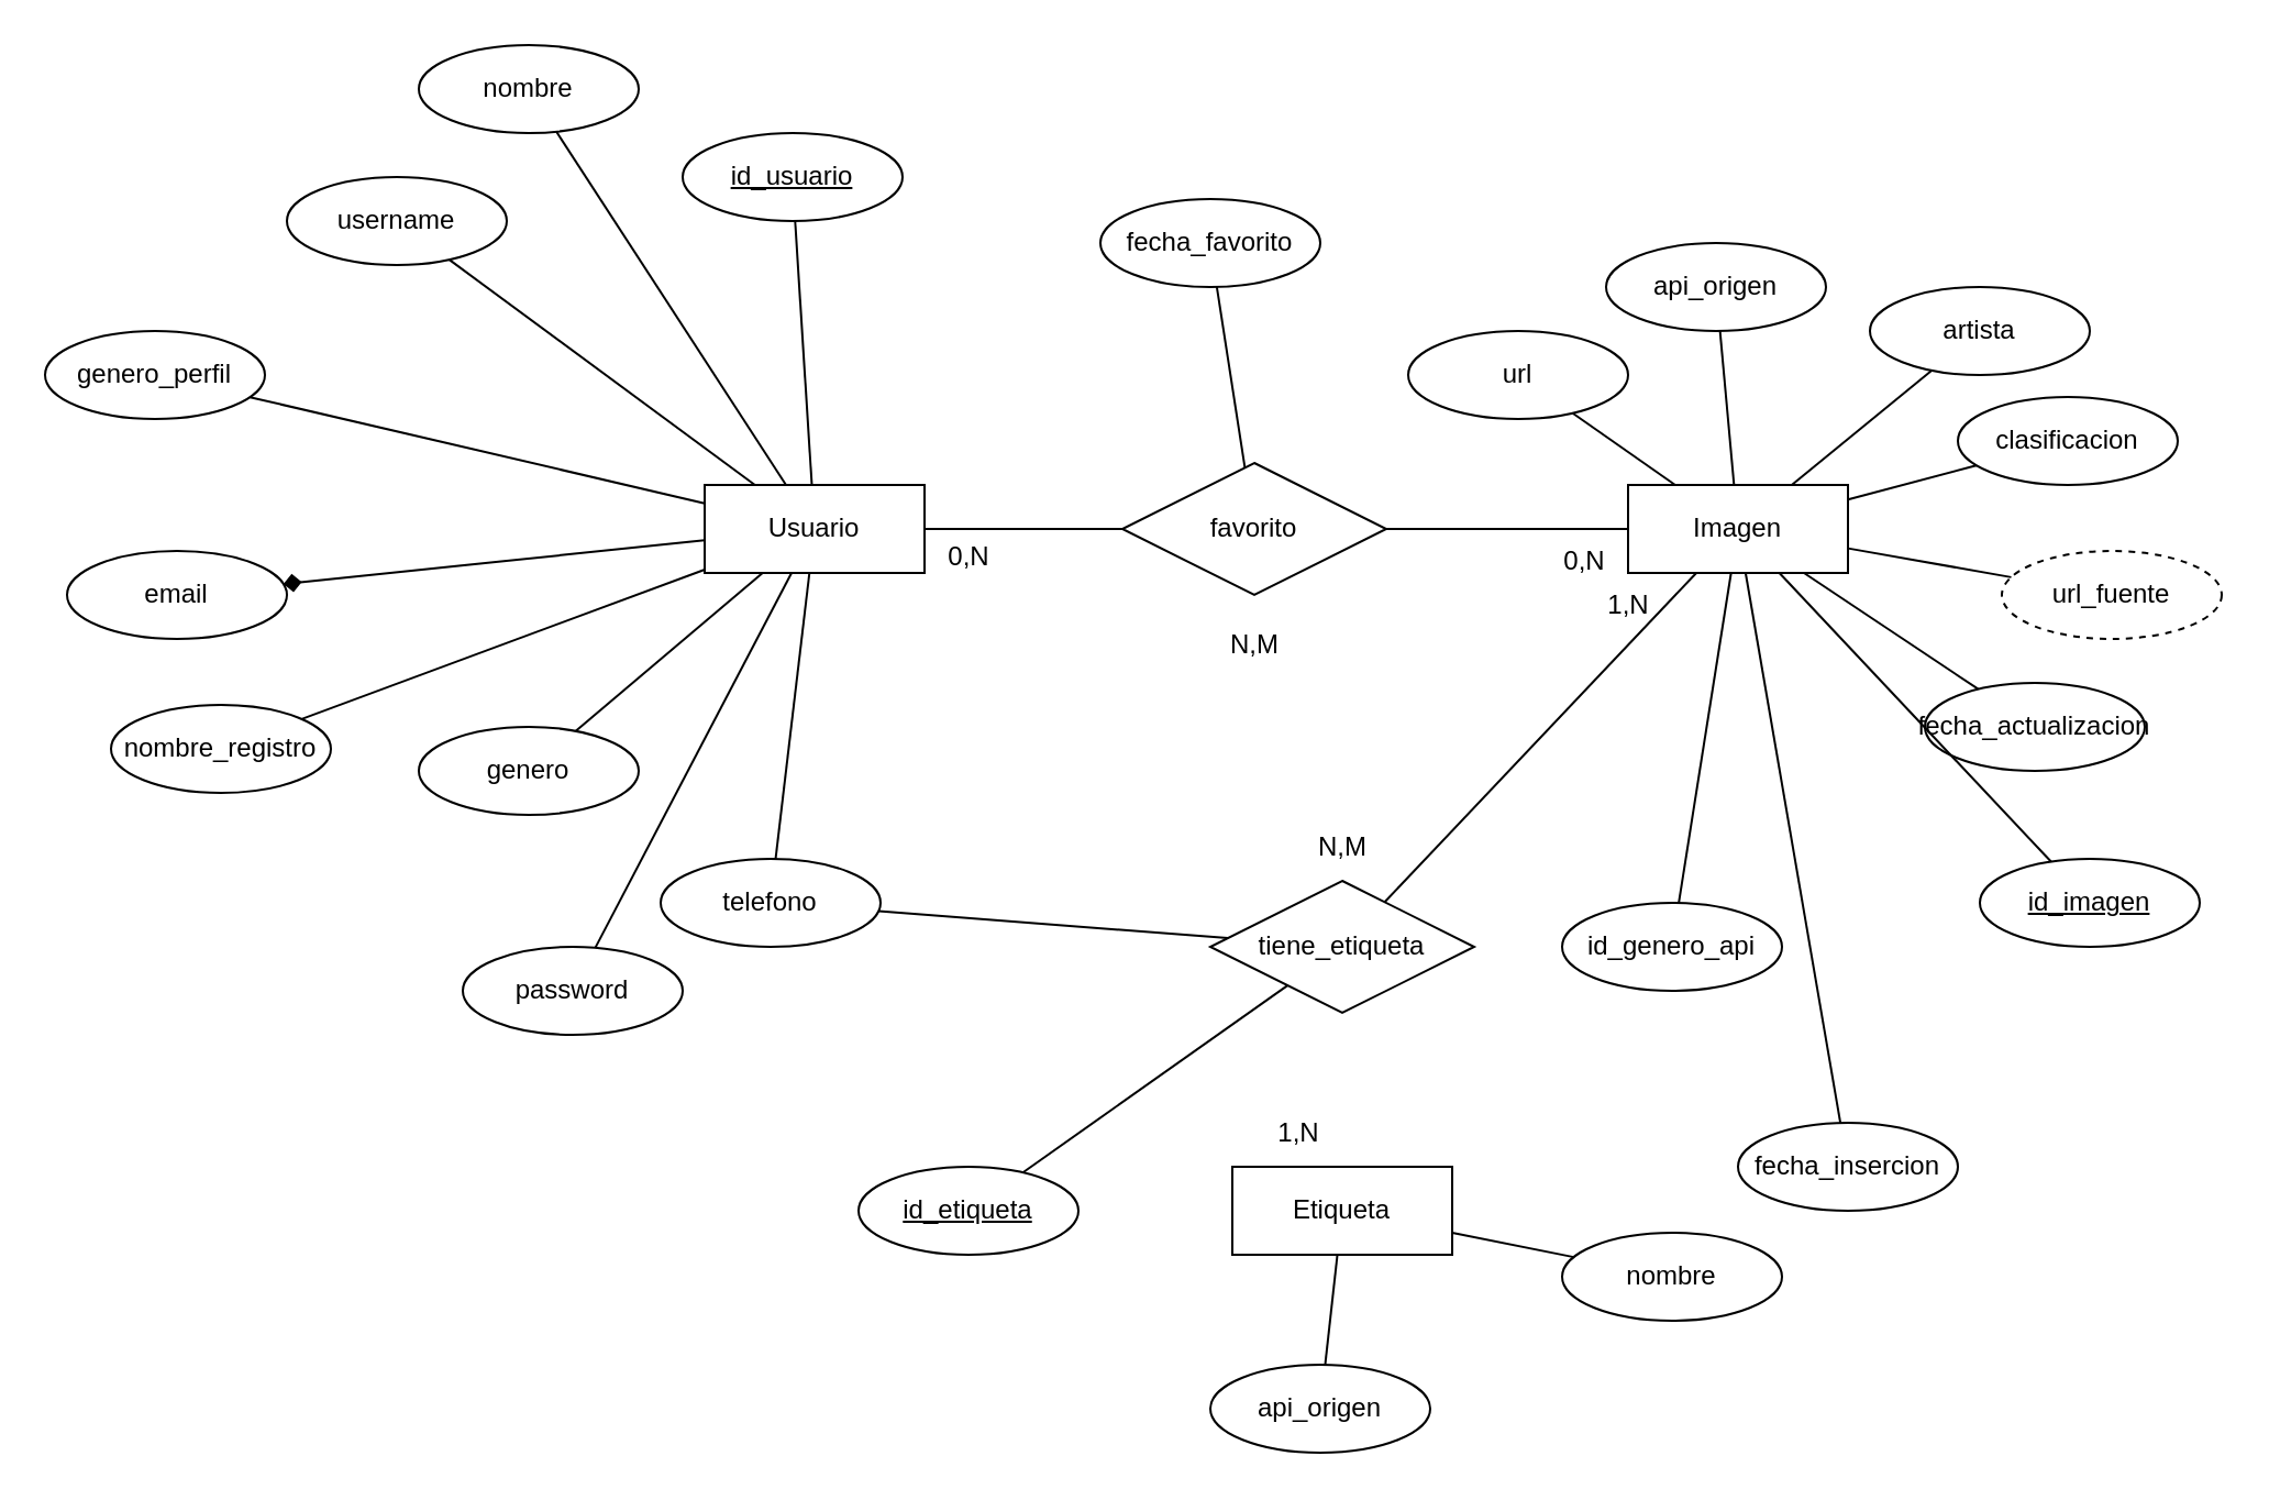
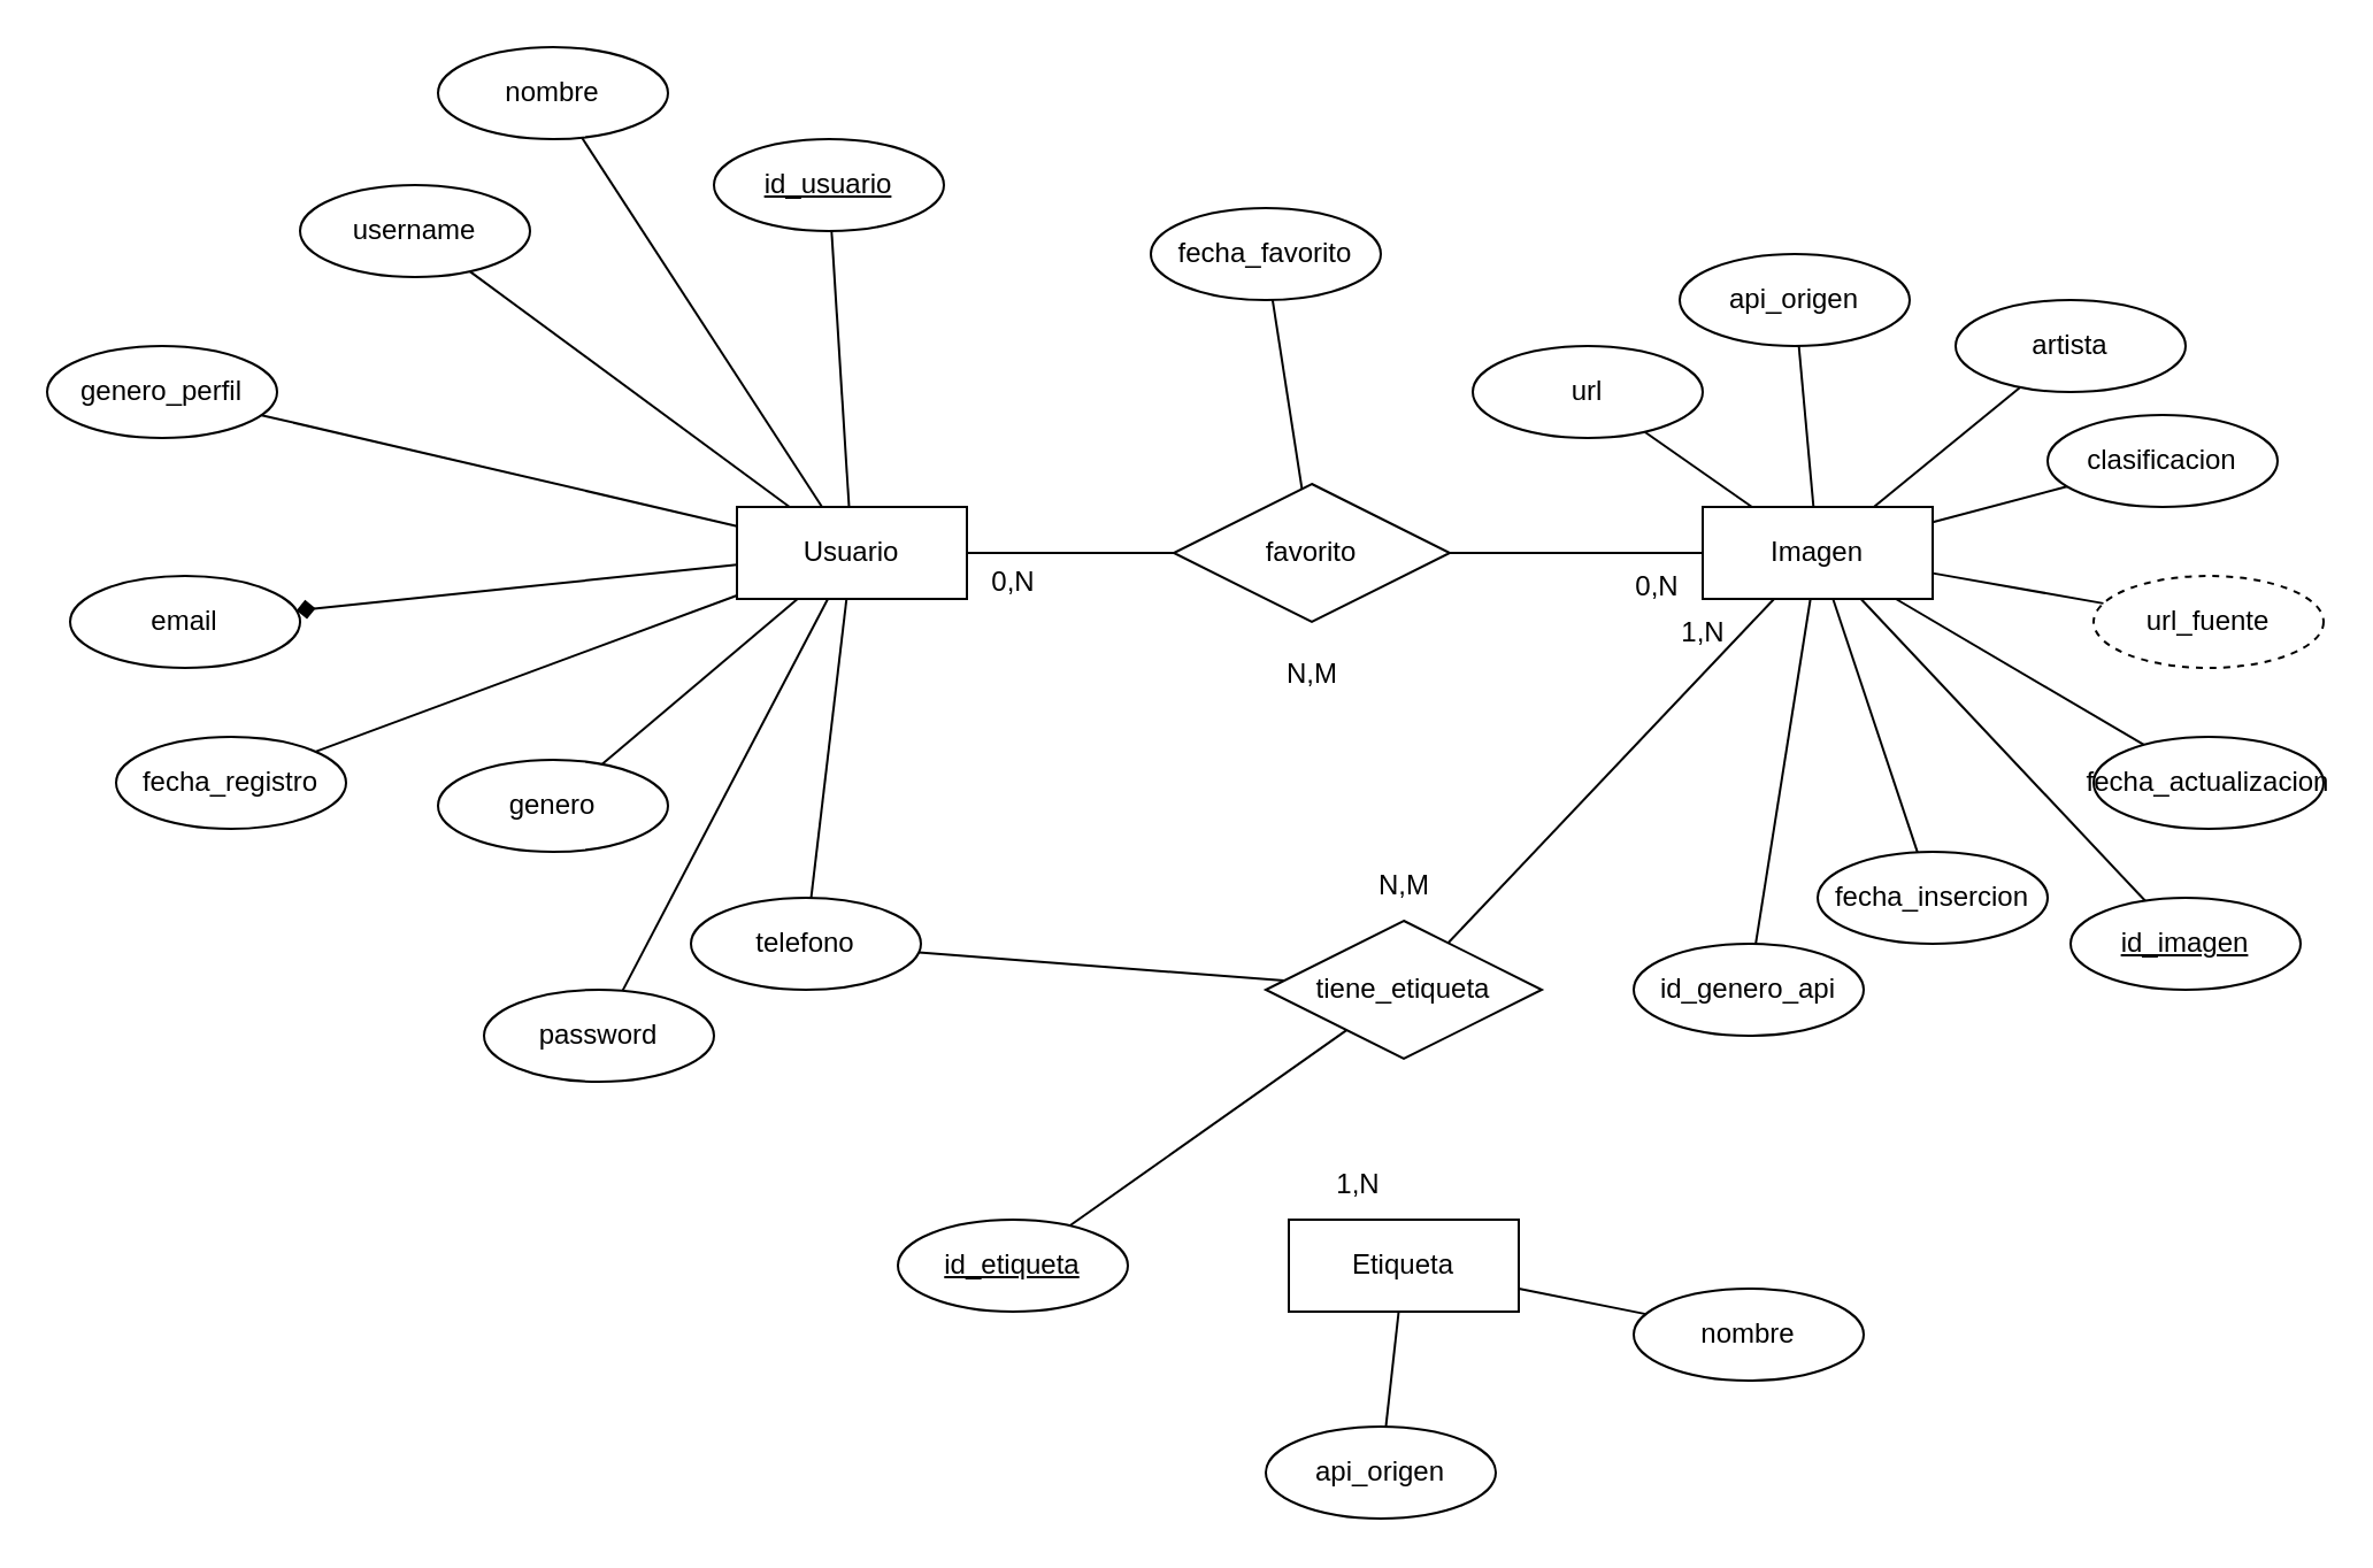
- <mxCell id="11" value="fecha_actualizacion" style="ellipse;whiteSpace=wrap;html=1;align=center;" vertex="1" parent="1"><mxGeometry x="875" y="310" width="100" height="40" as="geometry" /></mxCell>
+ <mxCell id="11" value="fecha_actualizacion" style="ellipse;whiteSpace=wrap;html=1;align=center;" vertex="1" parent="1"><mxGeometry x="910" y="320" width="100" height="40" as="geometry" /></mxCell>
- <mxCell id="35" value="nombre_registro" style="ellipse;whiteSpace=wrap;html=1;align=center;" vertex="1" parent="1"><mxGeometry x="50" y="320" width="100" height="40" as="geometry" /></mxCell>
+ <mxCell id="35" value="fecha_registro" style="ellipse;whiteSpace=wrap;html=1;align=center;" vertex="1" parent="1"><mxGeometry x="50" y="320" width="100" height="40" as="geometry" /></mxCell>
- <mxCell id="10" value="fecha_insercion" style="ellipse;whiteSpace=wrap;html=1;align=center;" vertex="1" parent="1"><mxGeometry x="790" y="510" width="100" height="40" as="geometry" /></mxCell>
+ <mxCell id="10" value="fecha_insercion" style="ellipse;whiteSpace=wrap;html=1;align=center;" vertex="1" parent="1"><mxGeometry x="790" y="370" width="100" height="40" as="geometry" /></mxCell>
